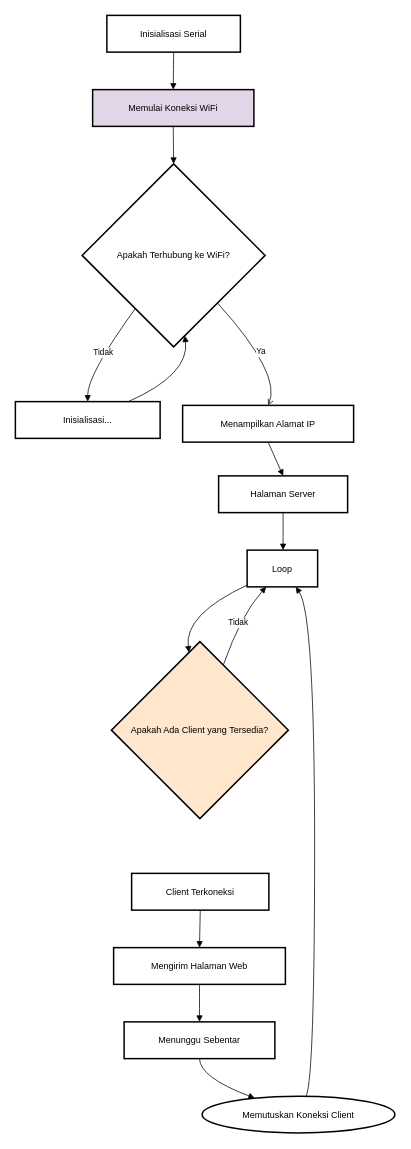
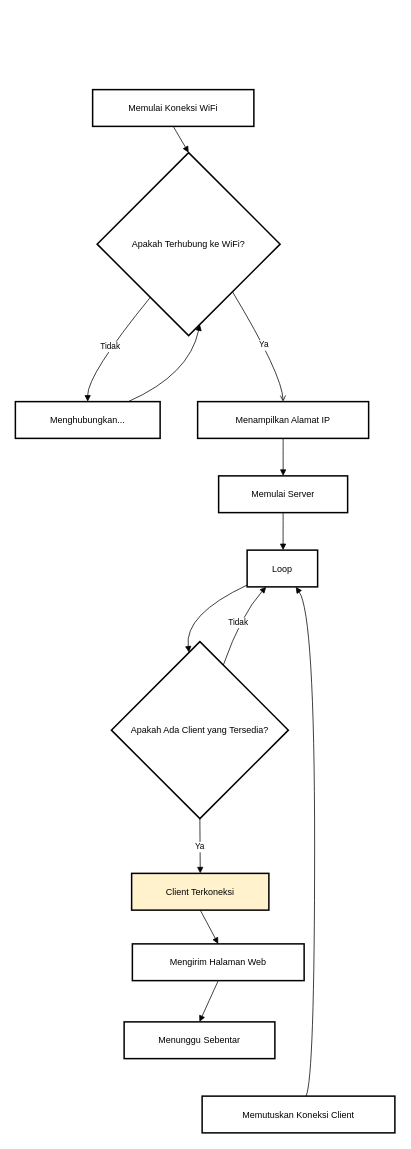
- <mxCell id="2" value="Inisialisasi Serial" style="whiteSpace=wrap;strokeWidth=2;" vertex="1" parent="1"><mxGeometry x="142" y="20" width="178" height="49" as="geometry" /></mxCell>
- <mxCell id="14" value="" style="curved=1;startArrow=none;endArrow=block;exitX=0.5;exitY=1;entryX=0.5;entryY=0;rounded=0;" edge="1" parent="1" source="2" target="3"><mxGeometry relative="1" as="geometry"><Array as="points" /></mxGeometry></mxCell>
- <mxCell id="3" value="Memulai Koneksi WiFi" style="whiteSpace=wrap;strokeWidth=2;fillColor=#e1d5e7;" vertex="1" parent="1"><mxGeometry x="123" y="119" width="215" height="49" as="geometry" /></mxCell>
+ <mxCell id="3" value="Memulai Koneksi WiFi" style="whiteSpace=wrap;strokeWidth=2;" vertex="1" parent="1"><mxGeometry x="123" y="119" width="215" height="49" as="geometry" /></mxCell>
- <mxCell id="4" value="Apakah Terhubung ke WiFi?" style="rhombus;strokeWidth=2;whiteSpace=wrap;" vertex="1" parent="1"><mxGeometry x="109" y="218" width="244" height="244" as="geometry" /></mxCell>
+ <mxCell id="4" value="Apakah Terhubung ke WiFi?" style="rhombus;strokeWidth=2;whiteSpace=wrap;" vertex="1" parent="1"><mxGeometry x="129" y="203" width="244" height="244" as="geometry" /></mxCell>
- <mxCell id="5" value="Inisialisasi..." style="whiteSpace=wrap;strokeWidth=2;" vertex="1" parent="1"><mxGeometry x="20" y="535" width="193" height="49" as="geometry" /></mxCell>
+ <mxCell id="5" value="Menghubungkan..." style="whiteSpace=wrap;strokeWidth=2;" vertex="1" parent="1"><mxGeometry x="20" y="535" width="193" height="49" as="geometry" /></mxCell>
- <mxCell id="6" value="Menampilkan Alamat IP" style="whiteSpace=wrap;strokeWidth=2;" vertex="1" parent="1"><mxGeometry x="243" y="540" width="228" height="49" as="geometry" /></mxCell>
+ <mxCell id="6" value="Menampilkan Alamat IP" style="whiteSpace=wrap;strokeWidth=2;" vertex="1" parent="1"><mxGeometry x="263" y="535" width="228" height="49" as="geometry" /></mxCell>
- <mxCell id="7" value="Halaman Server" style="whiteSpace=wrap;strokeWidth=2;" vertex="1" parent="1"><mxGeometry x="291" y="634" width="172" height="49" as="geometry" /></mxCell>
+ <mxCell id="7" value="Memulai Server" style="whiteSpace=wrap;strokeWidth=2;" vertex="1" parent="1"><mxGeometry x="291" y="634" width="172" height="49" as="geometry" /></mxCell>
- <mxCell id="9" value="Apakah Ada Client yang Tersedia?" style="rhombus;strokeWidth=2;whiteSpace=wrap;fillColor=#ffe6cc;" vertex="1" parent="1"><mxGeometry x="148" y="855" width="236" height="236" as="geometry" /></mxCell>
+ <mxCell id="9" value="Apakah Ada Client yang Tersedia?" style="rhombus;strokeWidth=2;whiteSpace=wrap;" vertex="1" parent="1"><mxGeometry x="148" y="855" width="236" height="236" as="geometry" /></mxCell>
+ <mxCell id="23" value="Ya" style="curved=1;startArrow=none;endArrow=block;exitX=0.5;exitY=1;entryX=0.5;entryY=-0.01;rounded=0;" edge="1" parent="1" source="9" target="10"><mxGeometry relative="1" as="geometry"><Array as="points" /></mxGeometry></mxCell>
- <mxCell id="10" value="Client Terkoneksi" style="whiteSpace=wrap;strokeWidth=2;" vertex="1" parent="1"><mxGeometry x="175" y="1164" width="183" height="49" as="geometry" /></mxCell>
+ <mxCell id="10" value="Client Terkoneksi" style="whiteSpace=wrap;strokeWidth=2;fillColor=#fff2cc;" vertex="1" parent="1"><mxGeometry x="175" y="1164" width="183" height="49" as="geometry" /></mxCell>
- <mxCell id="11" value="Mengirim Halaman Web" style="whiteSpace=wrap;strokeWidth=2;" vertex="1" parent="1"><mxGeometry x="151" y="1263" width="229" height="49" as="geometry" /></mxCell>
+ <mxCell id="11" value="Mengirim Halaman Web" style="whiteSpace=wrap;strokeWidth=2;" vertex="1" parent="1"><mxGeometry x="176" y="1258" width="229" height="49" as="geometry" /></mxCell>
- <mxCell id="26" value="" style="curved=1;startArrow=none;endArrow=block;exitX=0.5;exitY=0.99;entryX=0.25;entryY=-0.01;rounded=0;" edge="1" parent="1" source="12" target="13"><mxGeometry relative="1" as="geometry"><Array as="points"><mxPoint x="266" y="1436" /></Array></mxGeometry></mxCell>
- <mxCell id="13" value="Memutuskan Koneksi Client" style="ellipse;whiteSpace=wrap;strokeWidth=2;" vertex="1" parent="1"><mxGeometry x="269" y="1461" width="257" height="49" as="geometry" /></mxCell>
+ <mxCell id="13" value="Memutuskan Koneksi Client" style="whiteSpace=wrap;strokeWidth=2;" vertex="1" parent="1"><mxGeometry x="269" y="1461" width="257" height="49" as="geometry" /></mxCell>
